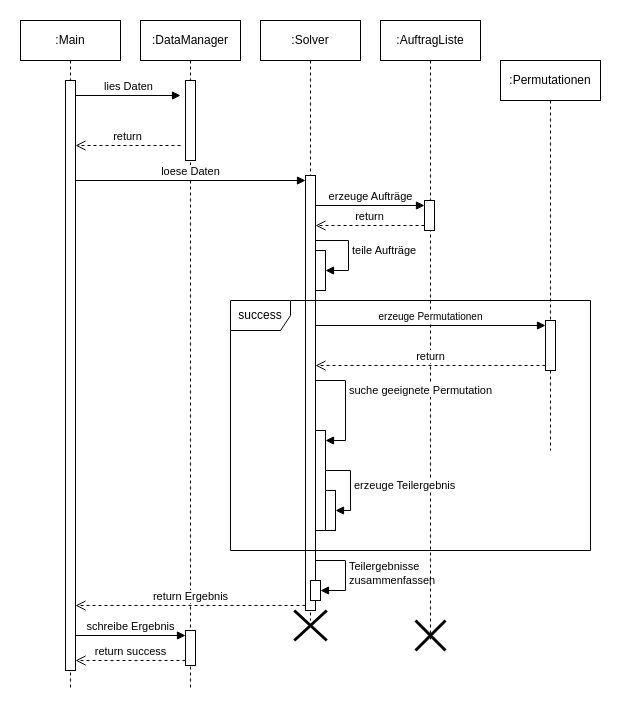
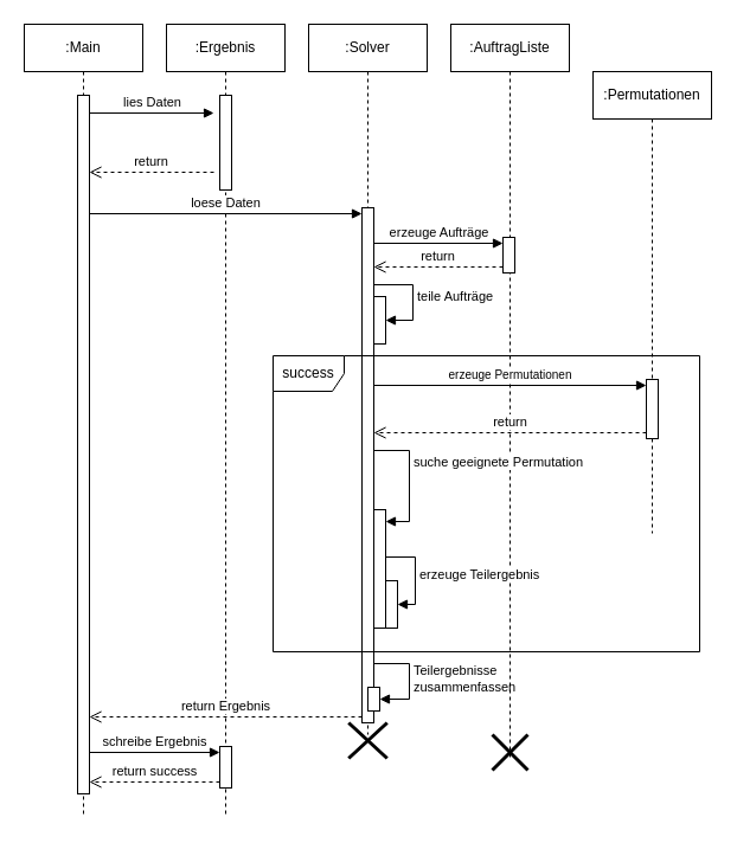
- <mxCell id="4" value=":DataManager" style="shape=umlLifeline;perimeter=lifelinePerimeter;whiteSpace=wrap;html=1;container=1;dropTarget=0;collapsible=0;recursiveResize=0;outlineConnect=0;portConstraint=eastwest;newEdgeStyle={&quot;curved&quot;:0,&quot;rounded&quot;:0};" vertex="1" parent="1"><mxGeometry x="140" y="20" width="100" height="670" as="geometry" /></mxCell>
+ <mxCell id="4" value=":Ergebnis" style="shape=umlLifeline;perimeter=lifelinePerimeter;whiteSpace=wrap;html=1;container=1;dropTarget=0;collapsible=0;recursiveResize=0;outlineConnect=0;portConstraint=eastwest;newEdgeStyle={&quot;curved&quot;:0,&quot;rounded&quot;:0};" vertex="1" parent="1"><mxGeometry x="140" y="20" width="100" height="670" as="geometry" /></mxCell>
